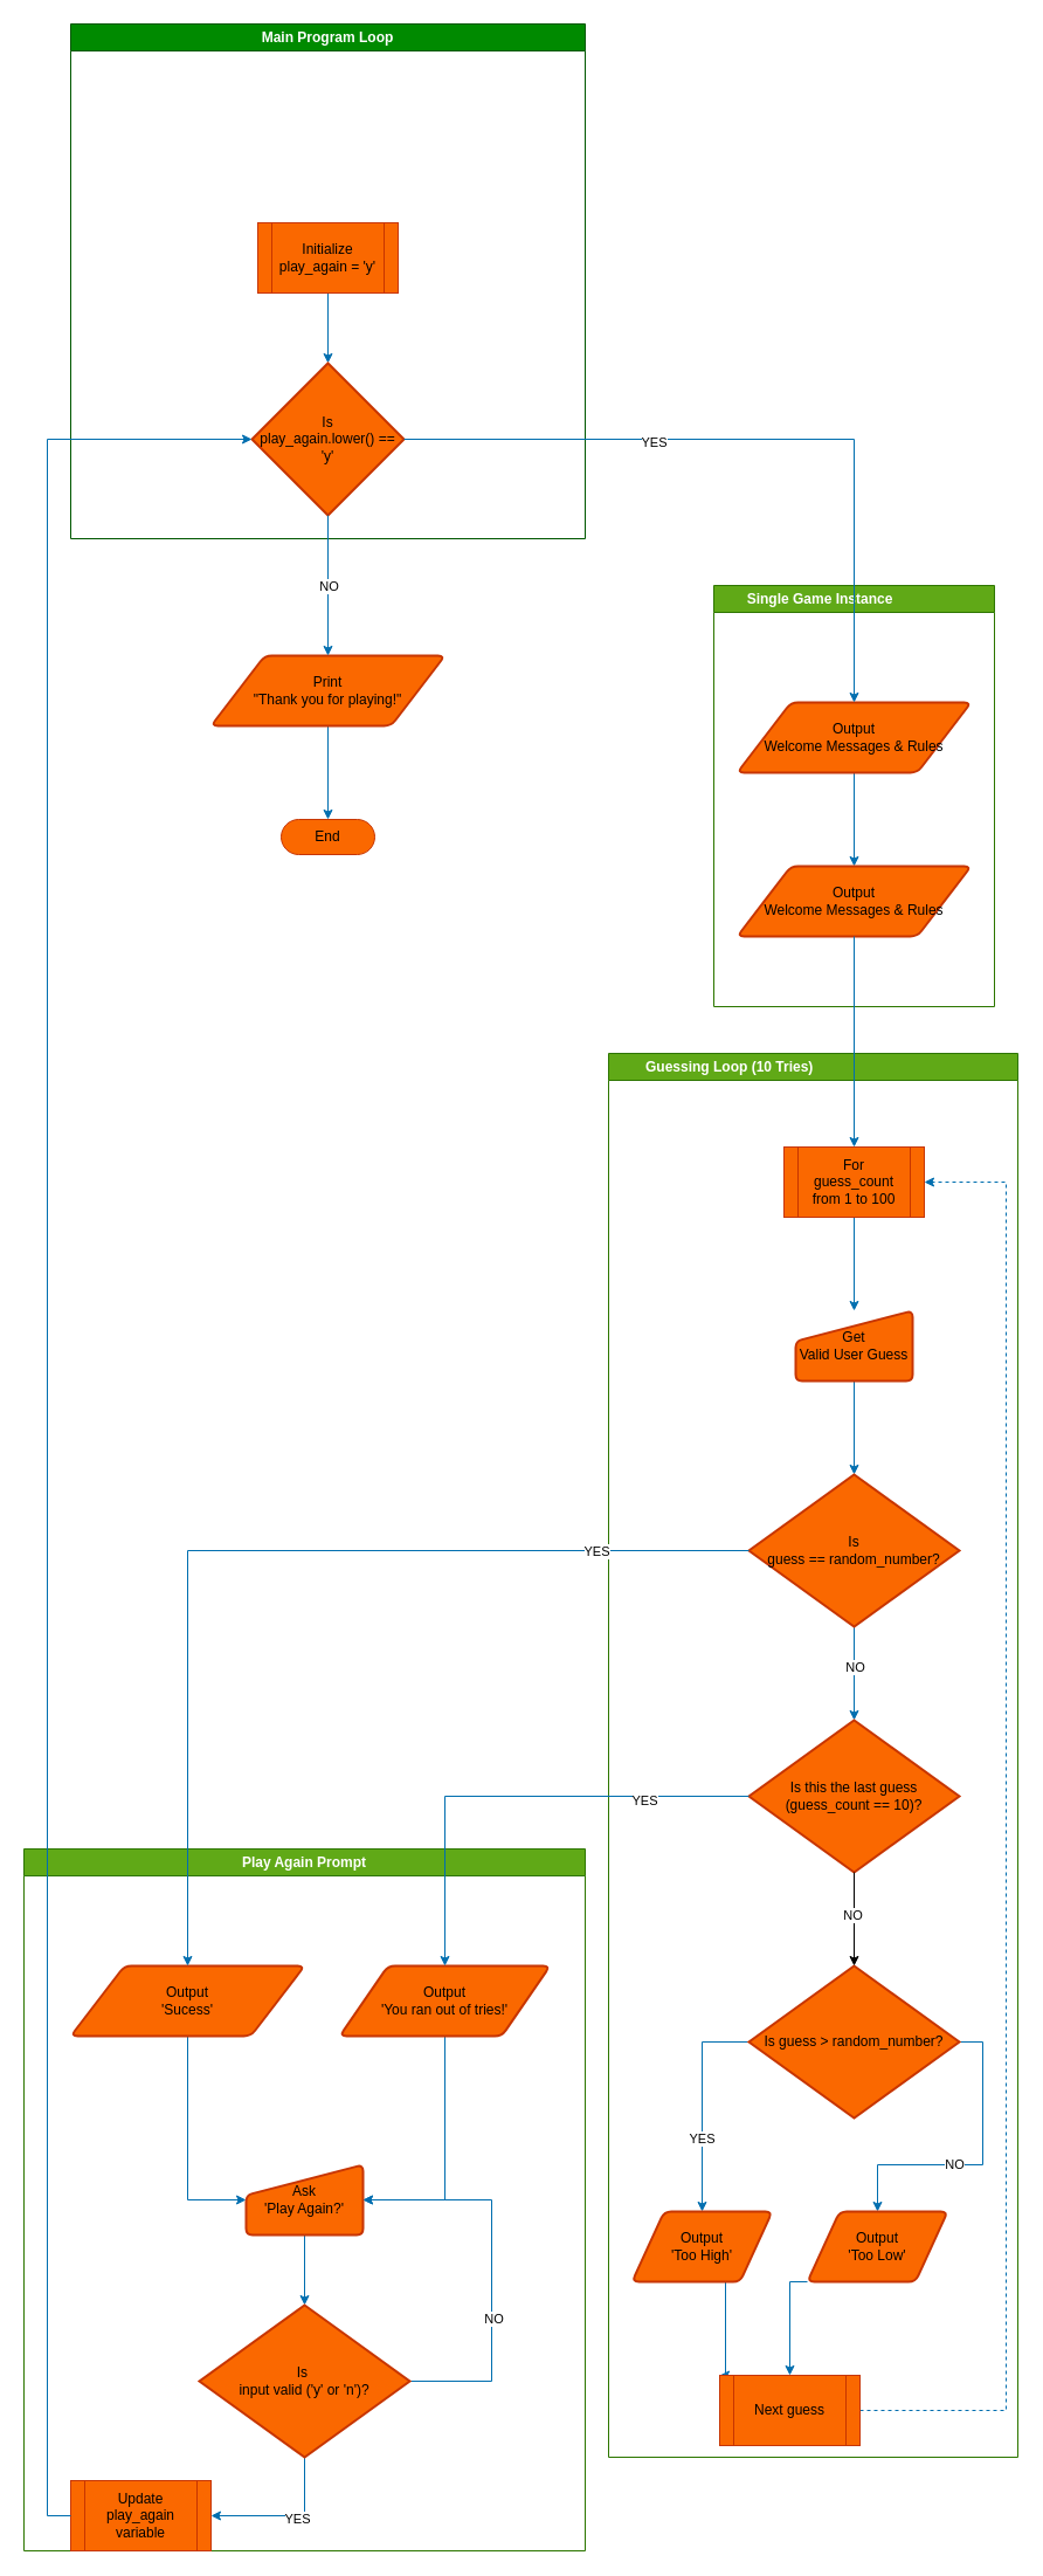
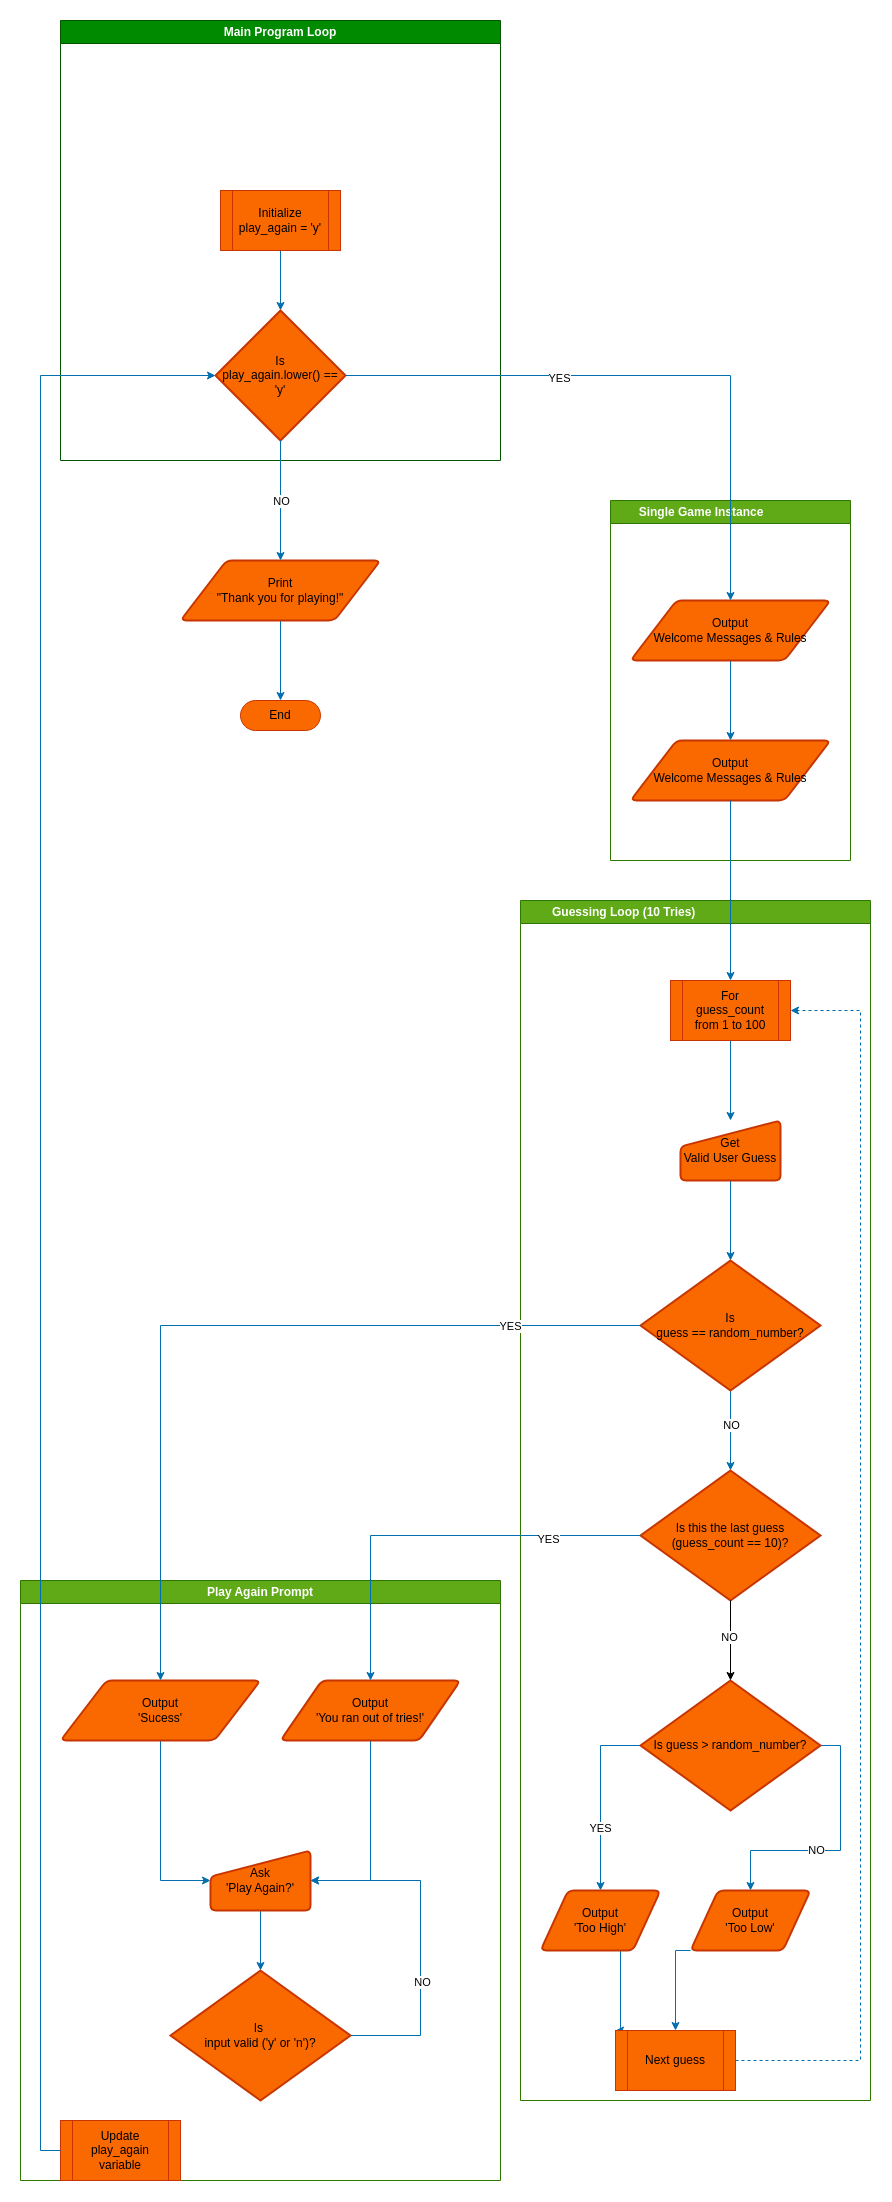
- <mxCell id="42" value="Output&lt;div&gt;'You ran out of tries!'&lt;/div&gt;" style="shape=parallelogram;html=1;strokeWidth=2;perimeter=parallelogramPerimeter;whiteSpace=wrap;rounded=1;arcSize=12;size=0.23;fillColor=#fa6800;fontColor=#000000;strokeColor=#C73500;" vertex="1" parent="40"><mxGeometry x="270" y="100" width="180" height="60" as="geometry" /></mxCell>
+ <mxCell id="42" value="Output&lt;div&gt;'You ran out of tries!'&lt;/div&gt;" style="shape=parallelogram;html=1;strokeWidth=2;perimeter=parallelogramPerimeter;whiteSpace=wrap;rounded=1;arcSize=12;size=0.23;fillColor=#fa6800;fontColor=#000000;strokeColor=#C73500;" vertex="1" parent="40"><mxGeometry x="260" y="100" width="180" height="60" as="geometry" /></mxCell>
- <mxCell id="49" style="edgeStyle=orthogonalEdgeStyle;rounded=0;orthogonalLoop=1;jettySize=auto;html=1;entryX=1;entryY=0.5;entryDx=0;entryDy=0;fillColor=#1ba1e2;strokeColor=#006EAF;" edge="1" parent="40" source="51" target="52"><mxGeometry relative="1" as="geometry" /></mxCell>
- <mxCell id="50" value="YES" style="edgeLabel;html=1;align=center;verticalAlign=middle;resizable=0;points=[];" vertex="1" connectable="0" parent="49"><mxGeometry x="-0.123" y="2" relative="1" as="geometry"><mxPoint as="offset" /></mxGeometry></mxCell>
